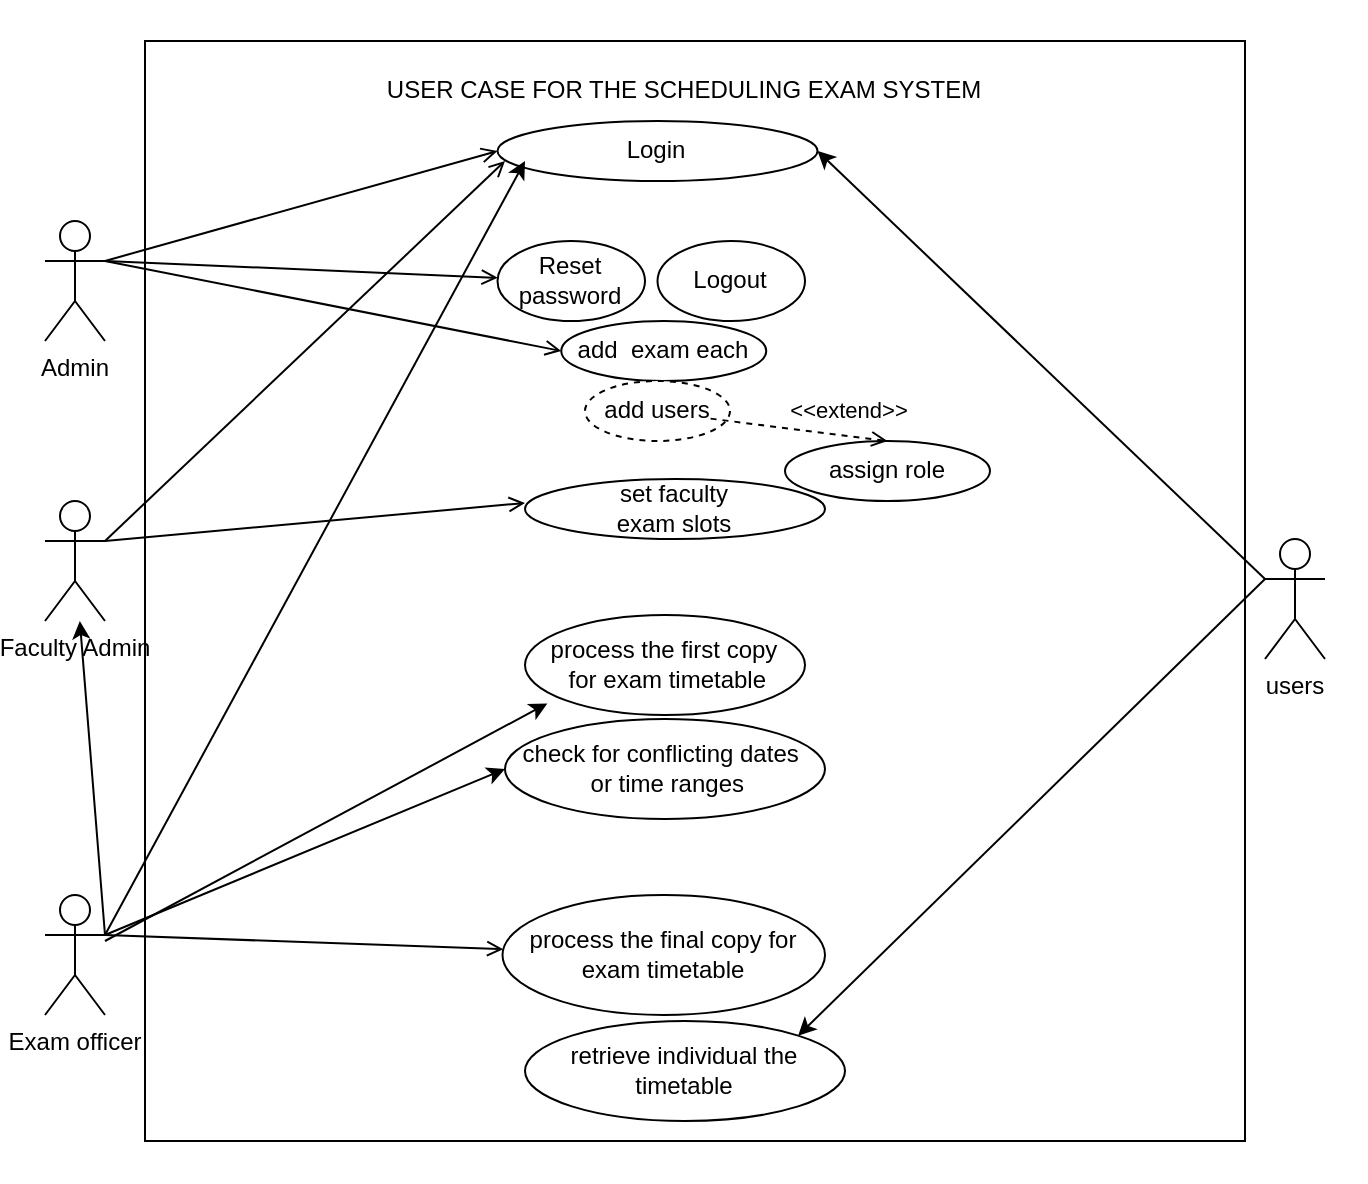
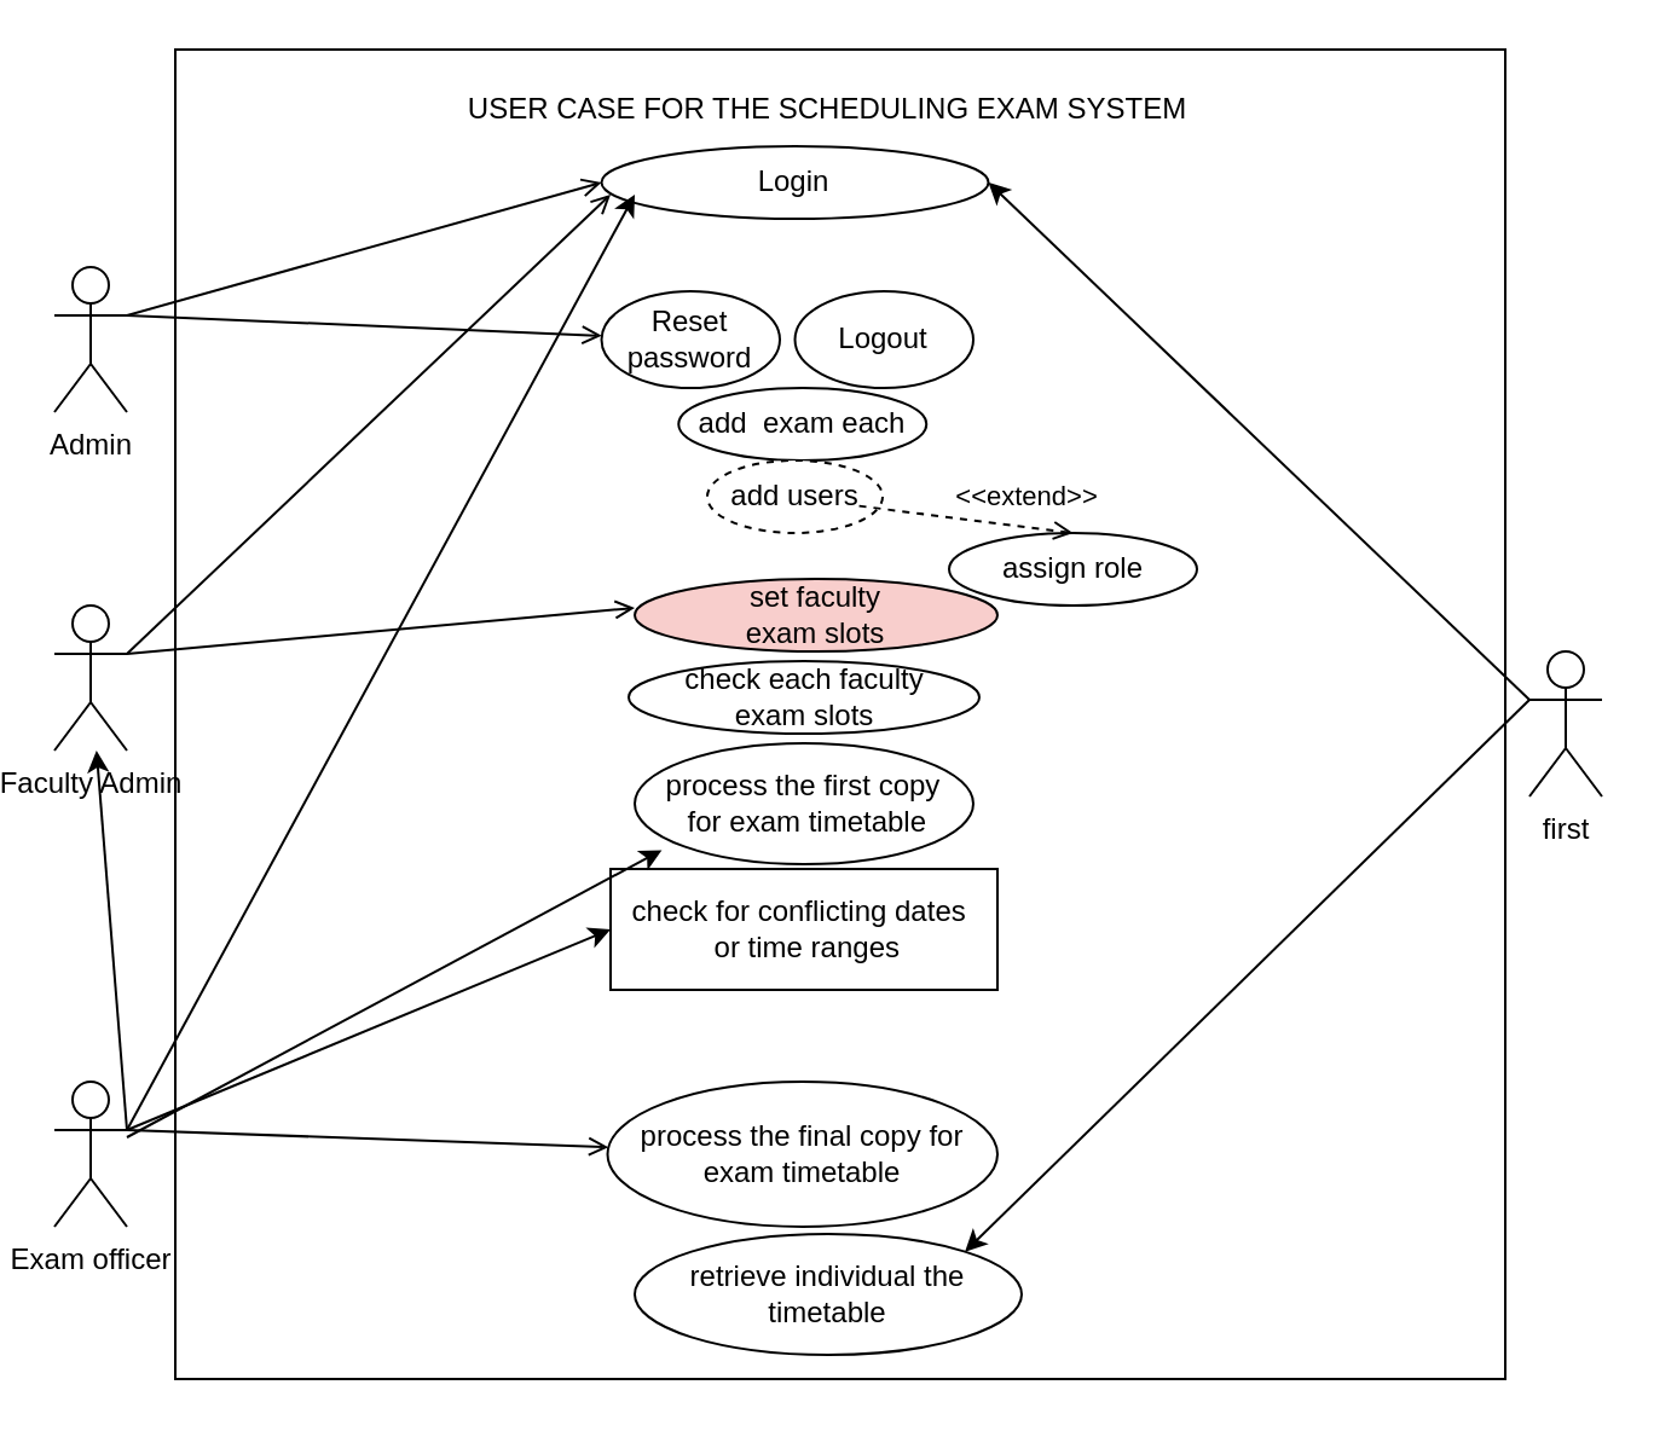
- <mxCell id="22" style="edgeStyle=none;rounded=0;orthogonalLoop=1;jettySize=auto;html=1;startArrow=none;startFill=0;endArrow=open;endFill=0;entryX=0;entryY=0.5;entryDx=0;entryDy=0;exitX=1;exitY=0.333;exitDx=0;exitDy=0;exitPerimeter=0;" parent="1" source="19" target="21" edge="1"><mxGeometry relative="1" as="geometry"><mxPoint x="50" y="130" as="sourcePoint" /><mxPoint x="311" y="258" as="targetPoint" /></mxGeometry></mxCell>
- <mxCell id="14" value="set faculty &lt;br&gt;exam slots" style="ellipse;whiteSpace=wrap;html=1;" parent="1" vertex="1"><mxGeometry x="260" y="239" width="150" height="30" as="geometry" /></mxCell>
+ <mxCell id="14" value="set faculty &lt;br&gt;exam slots" style="ellipse;whiteSpace=wrap;html=1;fillColor=#f8cecc;" parent="1" vertex="1"><mxGeometry x="260" y="239" width="150" height="30" as="geometry" /></mxCell>
+ <mxCell id="25" value="check each faculty &lt;br&gt;exam slots" style="ellipse;whiteSpace=wrap;html=1;" parent="1" vertex="1"><mxGeometry x="257.5" y="273" width="145" height="30" as="geometry" /></mxCell>
- <mxCell id="7" value="users" style="shape=umlActor;verticalLabelPosition=bottom;verticalAlign=top;html=1;outlineConnect=0;" parent="1" vertex="1"><mxGeometry x="630" y="269" width="30" height="60" as="geometry" /></mxCell>
+ <mxCell id="7" value="first" style="shape=umlActor;verticalLabelPosition=bottom;verticalAlign=top;html=1;outlineConnect=0;" parent="1" vertex="1"><mxGeometry x="630" y="269" width="30" height="60" as="geometry" /></mxCell>
- <mxCell id="9" value="check for conflicting dates&amp;nbsp; &amp;nbsp;or time ranges" style="ellipse;whiteSpace=wrap;html=1;" parent="1" vertex="1"><mxGeometry x="250" y="359" width="160" height="50" as="geometry" /></mxCell>
+ <mxCell id="9" value="check for conflicting dates&amp;nbsp; &amp;nbsp;or time ranges" style="whiteSpace=wrap;html=1;rounded=0;" parent="1" vertex="1"><mxGeometry x="250" y="359" width="160" height="50" as="geometry" /></mxCell>
